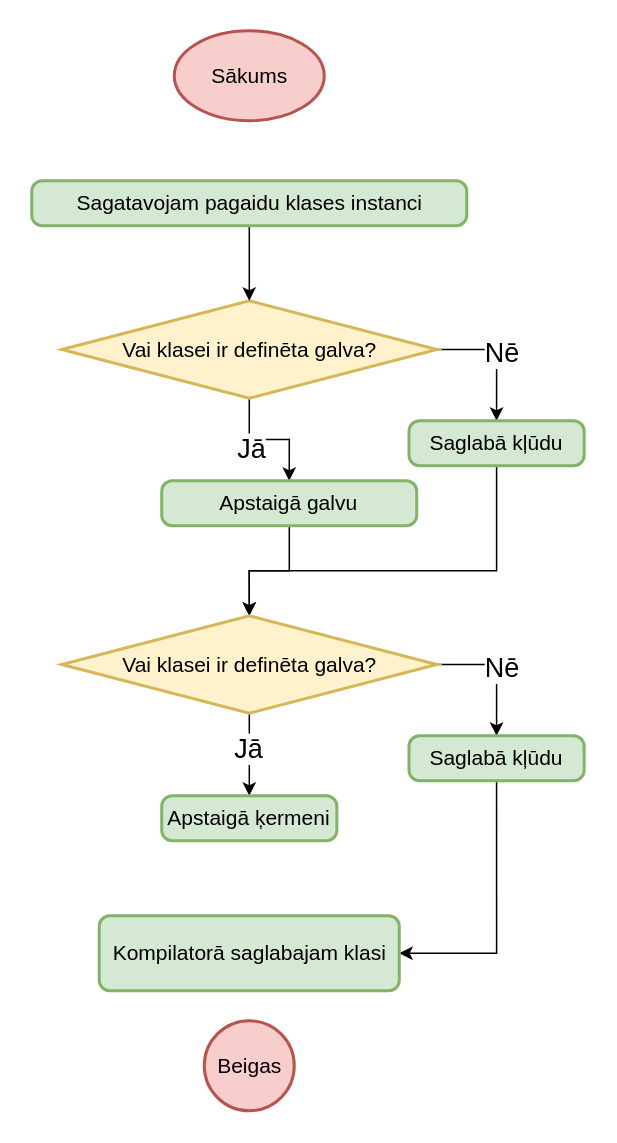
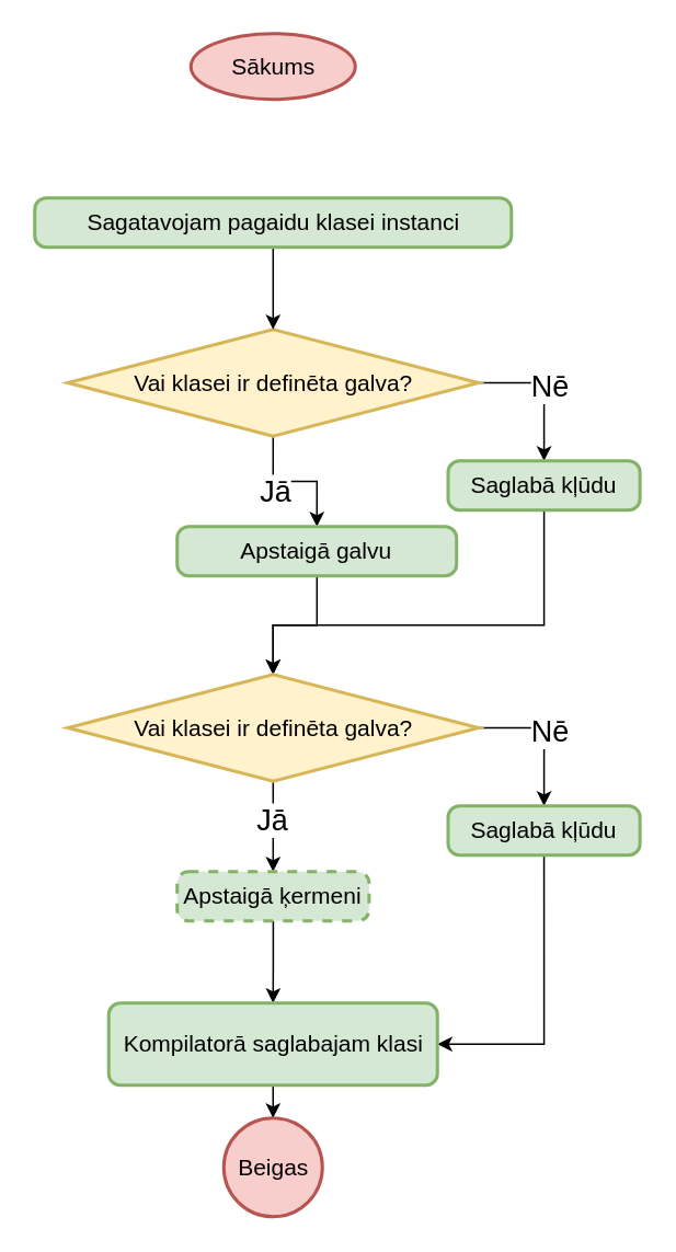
- <mxCell id="2" value="Sākums" style="strokeWidth=2;html=1;shape=mxgraph.flowchart.start_1;whiteSpace=wrap;fontSize=14;fillColor=#f8cecc;strokeColor=#b85450;" parent="1" vertex="1"><mxGeometry x="115.51" y="20" width="100" height="60" as="geometry" /></mxCell>
+ <mxCell id="2" value="Sākums" style="strokeWidth=2;html=1;shape=mxgraph.flowchart.start_1;whiteSpace=wrap;fontSize=14;fillColor=#f8cecc;strokeColor=#b85450;" parent="1" vertex="1"><mxGeometry x="115.51" y="20" width="100" height="40" as="geometry" /></mxCell>
- <mxCell id="9" value="Sagatavojam pagaidu klases instanci" style="rounded=1;whiteSpace=wrap;html=1;absoluteArcSize=1;arcSize=14;strokeWidth=2;fontSize=14;fillColor=#d5e8d4;strokeColor=#82b366;" parent="1" vertex="1"><mxGeometry x="20.51" y="120" width="290" height="30" as="geometry" /></mxCell>
+ <mxCell id="9" value="Sagatavojam pagaidu klasei instanci" style="rounded=1;whiteSpace=wrap;html=1;absoluteArcSize=1;arcSize=14;strokeWidth=2;fontSize=14;fillColor=#d5e8d4;strokeColor=#82b366;" parent="1" vertex="1"><mxGeometry x="20.51" y="120" width="290" height="30" as="geometry" /></mxCell>
- <mxCell id="20" value="Apstaigā ķermeni" style="rounded=1;whiteSpace=wrap;html=1;absoluteArcSize=1;arcSize=14;strokeWidth=2;fontSize=14;fillColor=#d5e8d4;strokeColor=#82b366;" parent="1" vertex="1"><mxGeometry x="107.15" y="530" width="116.77" height="30" as="geometry" /></mxCell>
+ <mxCell id="20" value="Apstaigā ķermeni" style="rounded=1;whiteSpace=wrap;html=1;absoluteArcSize=1;arcSize=14;strokeWidth=2;fontSize=14;fillColor=#d5e8d4;strokeColor=#82b366;dashed=1;" parent="1" vertex="1"><mxGeometry x="107.15" y="530" width="116.77" height="30" as="geometry" /></mxCell>
+ <mxCell id="19" style="edgeStyle=orthogonalEdgeStyle;rounded=0;orthogonalLoop=1;jettySize=auto;html=1;entryX=0.5;entryY=0;entryDx=0;entryDy=0;" parent="1" source="20" target="24" edge="1"><mxGeometry relative="1" as="geometry" /></mxCell>
+ <mxCell id="23" style="edgeStyle=orthogonalEdgeStyle;rounded=0;orthogonalLoop=1;jettySize=auto;html=1;entryX=0.5;entryY=0;entryDx=0;entryDy=0;entryPerimeter=0;" parent="1" source="24" target="25" edge="1"><mxGeometry relative="1" as="geometry" /></mxCell>
